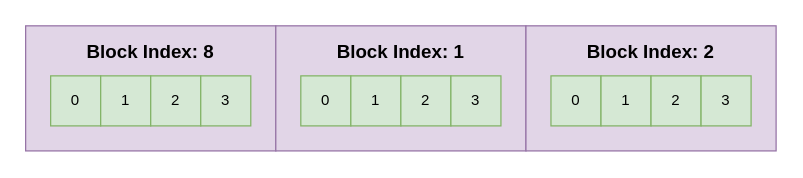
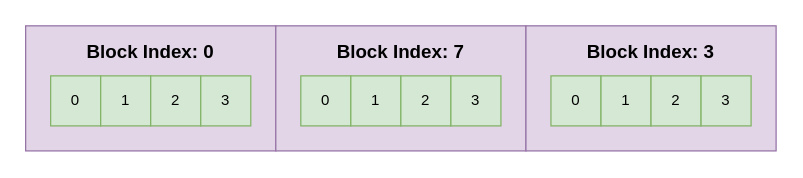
- <mxCell id="7" value="&lt;font style=&quot;font-size: 15px;&quot;&gt;&lt;b&gt;Block Index: 8&lt;/b&gt;&lt;/font&gt;" style="text;html=1;strokeColor=none;fillColor=none;align=center;verticalAlign=middle;whiteSpace=wrap;rounded=0;" parent="1" vertex="1"><mxGeometry x="20" y="20" width="200" height="40" as="geometry" /></mxCell>
+ <mxCell id="7" value="&lt;font style=&quot;font-size: 15px;&quot;&gt;&lt;b&gt;Block Index: 0&lt;/b&gt;&lt;/font&gt;" style="text;html=1;strokeColor=none;fillColor=none;align=center;verticalAlign=middle;whiteSpace=wrap;rounded=0;" parent="1" vertex="1"><mxGeometry x="20" y="20" width="200" height="40" as="geometry" /></mxCell>
- <mxCell id="13" value="&lt;font style=&quot;font-size: 15px;&quot;&gt;&lt;b&gt;Block Index: 1&lt;/b&gt;&lt;/font&gt;" style="text;html=1;strokeColor=none;fillColor=none;align=center;verticalAlign=middle;whiteSpace=wrap;rounded=0;" parent="1" vertex="1"><mxGeometry x="220" y="20" width="200" height="40" as="geometry" /></mxCell>
+ <mxCell id="13" value="&lt;font style=&quot;font-size: 15px;&quot;&gt;&lt;b&gt;Block Index: 7&lt;/b&gt;&lt;/font&gt;" style="text;html=1;strokeColor=none;fillColor=none;align=center;verticalAlign=middle;whiteSpace=wrap;rounded=0;" parent="1" vertex="1"><mxGeometry x="220" y="20" width="200" height="40" as="geometry" /></mxCell>
- <mxCell id="19" value="&lt;font style=&quot;font-size: 15px;&quot;&gt;&lt;b&gt;Block Index: 2&lt;/b&gt;&lt;/font&gt;" style="text;html=1;strokeColor=none;fillColor=none;align=center;verticalAlign=middle;whiteSpace=wrap;rounded=0;" parent="1" vertex="1"><mxGeometry x="420" y="20" width="200" height="40" as="geometry" /></mxCell>
+ <mxCell id="19" value="&lt;font style=&quot;font-size: 15px;&quot;&gt;&lt;b&gt;Block Index: 3&lt;/b&gt;&lt;/font&gt;" style="text;html=1;strokeColor=none;fillColor=none;align=center;verticalAlign=middle;whiteSpace=wrap;rounded=0;" parent="1" vertex="1"><mxGeometry x="420" y="20" width="200" height="40" as="geometry" /></mxCell>
